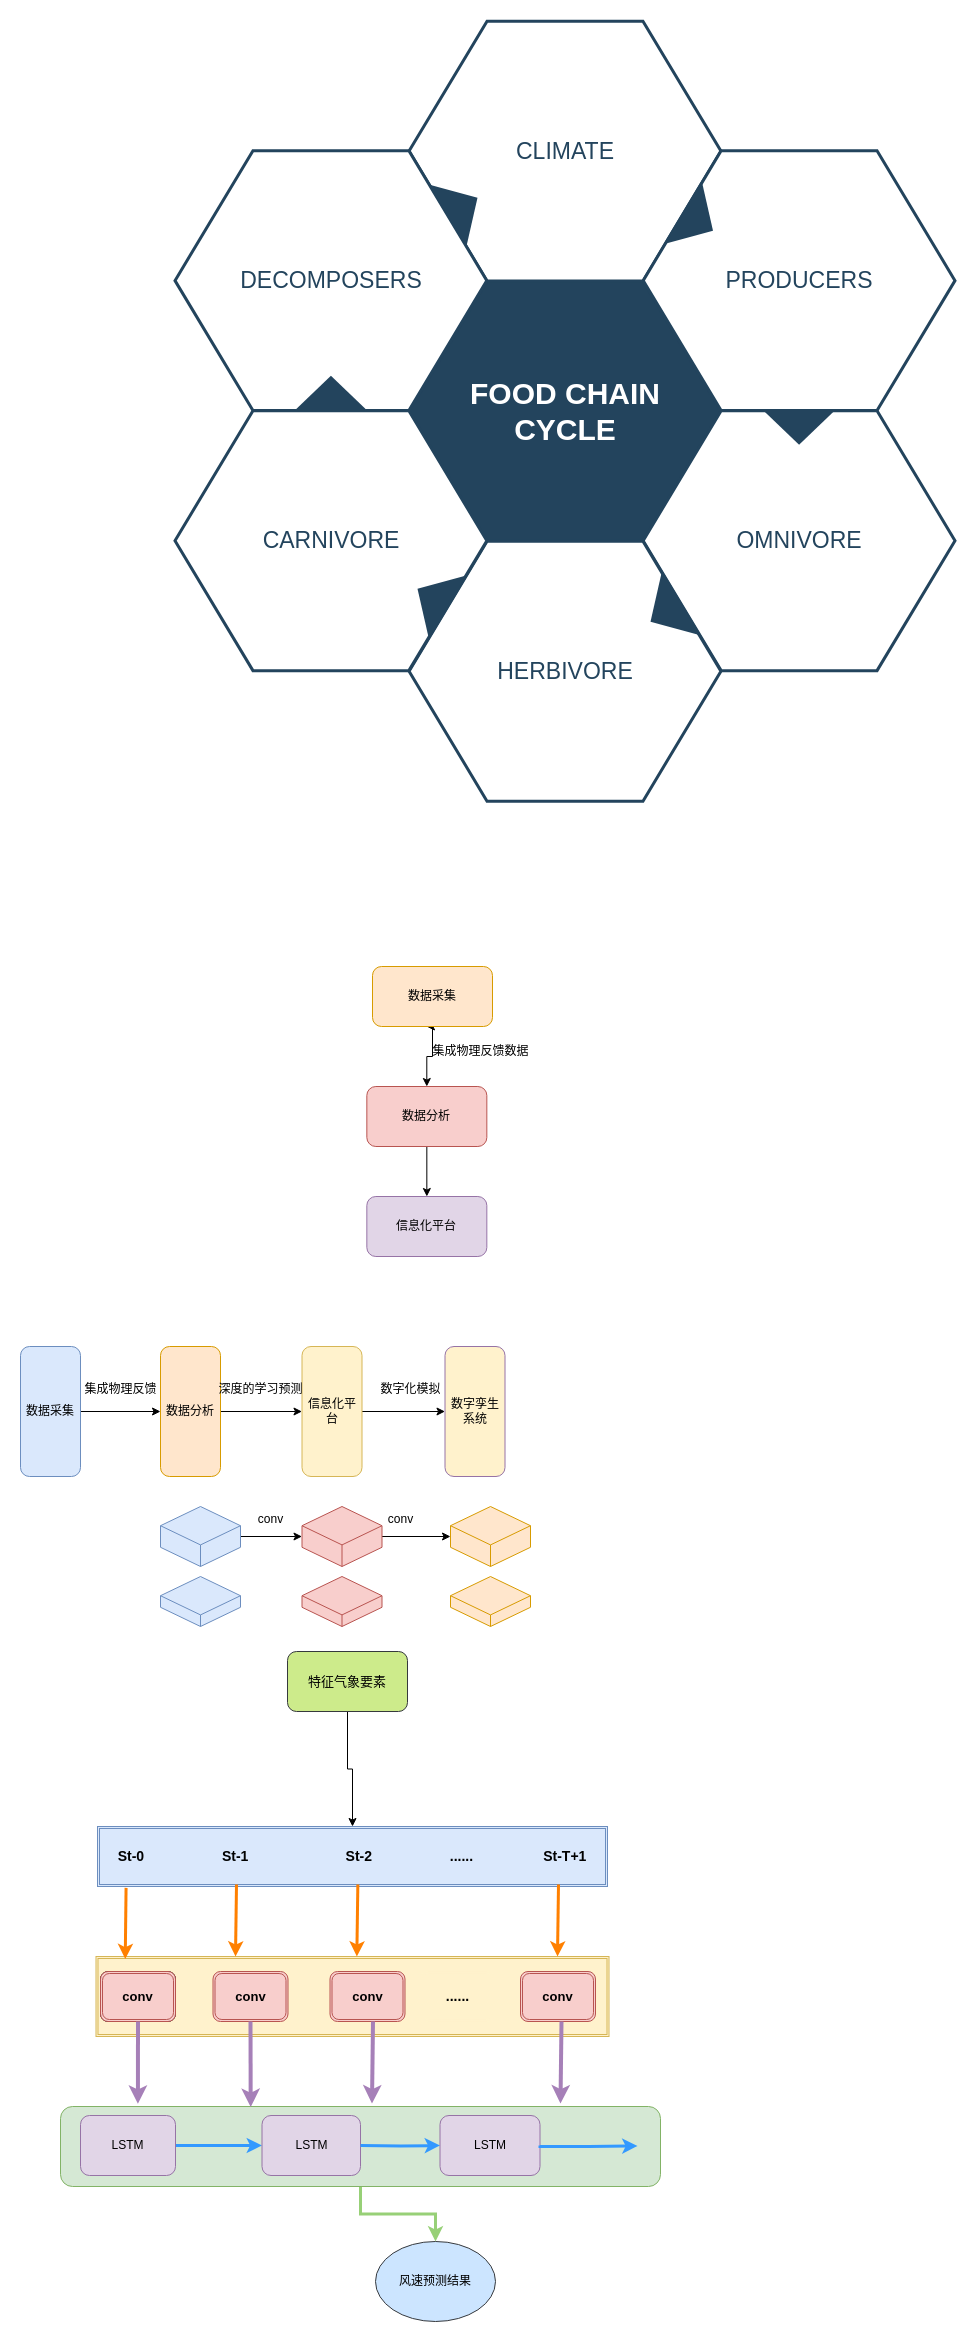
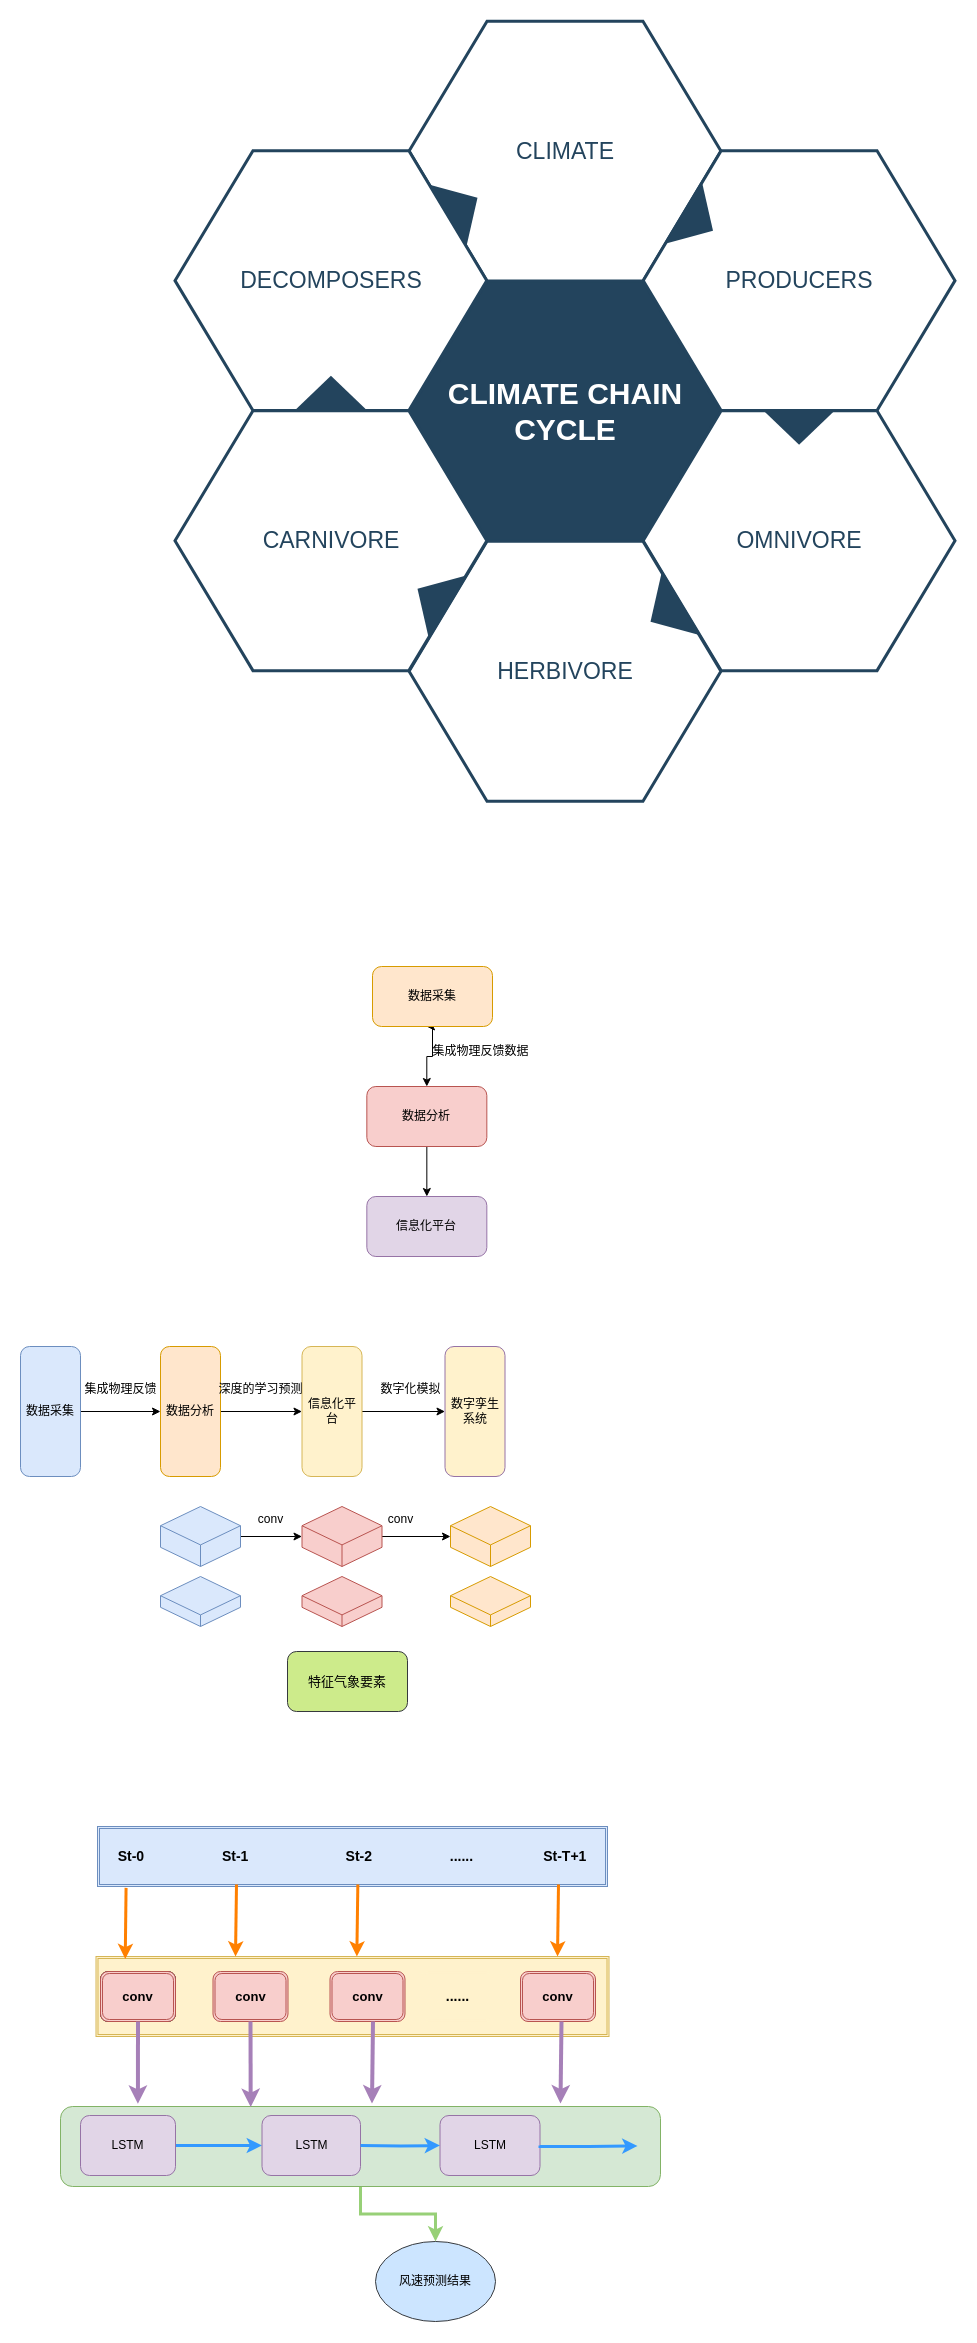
- <mxCell id="2" value="&lt;font style=&quot;font-size: 30px&quot; color=&quot;#ffffff&quot;&gt;&lt;b&gt;&lt;span&gt;FOOD CHAIN&lt;/span&gt;&lt;br&gt;&lt;span&gt;CYCLE&lt;/span&gt;&lt;/b&gt;&lt;/font&gt;&lt;br&gt;" style="shape=hexagon;perimeter=hexagonPerimeter2;whiteSpace=wrap;html=1;shadow=0;labelBackgroundColor=none;strokeColor=#23445D;fillColor=#23445D;gradientColor=none;fontFamily=Helvetica;fontSize=23;fontColor=#23445d;align=center;strokeWidth=3;" parent="1" vertex="1"><mxGeometry x="408.579" y="280.798" width="311.842" height="259.868" as="geometry" /></mxCell>
+ <mxCell id="2" value="&lt;font style=&quot;font-size: 30px&quot; color=&quot;#ffffff&quot;&gt;&lt;b&gt;&lt;span&gt;CLIMATE CHAIN&lt;/span&gt;&lt;br&gt;&lt;span&gt;CYCLE&lt;/span&gt;&lt;/b&gt;&lt;/font&gt;&lt;br&gt;" style="shape=hexagon;perimeter=hexagonPerimeter2;whiteSpace=wrap;html=1;shadow=0;labelBackgroundColor=none;strokeColor=#23445D;fillColor=#23445D;gradientColor=none;fontFamily=Helvetica;fontSize=23;fontColor=#23445d;align=center;strokeWidth=3;" parent="1" vertex="1"><mxGeometry x="408.579" y="280.798" width="311.842" height="259.868" as="geometry" /></mxCell>
- <mxCell id="68" value="" style="edgeStyle=orthogonalEdgeStyle;rounded=0;orthogonalLoop=1;jettySize=auto;html=1;" edge="1" parent="1" source="69" target="43"><mxGeometry relative="1" as="geometry" /></mxCell>
